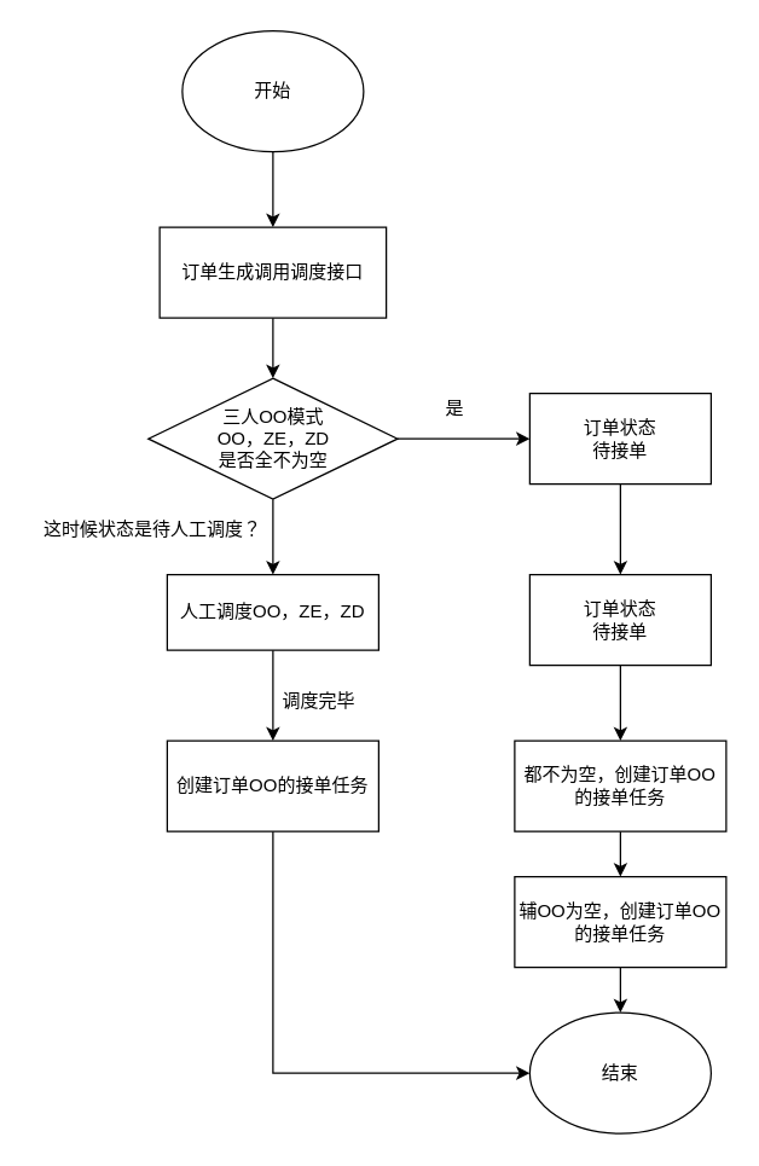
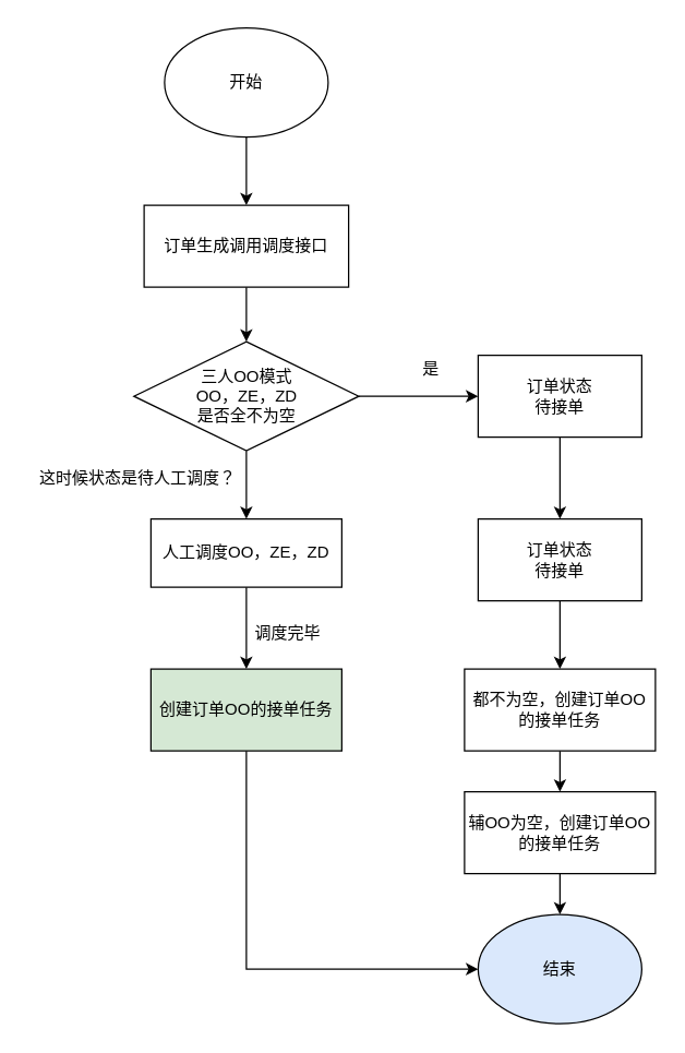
- <mxCell id="12" value="是" style="text;html=1;align=center;verticalAlign=middle;resizable=0;points=[];autosize=1;strokeColor=none;fillColor=none;" vertex="1" parent="1"><mxGeometry x="285" y="260" width="30" height="20" as="geometry" /></mxCell>
+ <mxCell id="12" value="是" style="text;html=1;align=center;verticalAlign=middle;resizable=0;points=[];autosize=1;strokeColor=none;fillColor=none;" vertex="1" parent="1"><mxGeometry x="300" y="260" width="30" height="20" as="geometry" /></mxCell>
- <mxCell id="18" value="创建订单OO的接单任务" style="rounded=0;whiteSpace=wrap;html=1;" vertex="1" parent="1"><mxGeometry x="110" y="490" width="140" height="60" as="geometry" /></mxCell>
+ <mxCell id="18" value="创建订单OO的接单任务" style="rounded=0;whiteSpace=wrap;html=1;fillColor=#d5e8d4;" vertex="1" parent="1"><mxGeometry x="110" y="490" width="140" height="60" as="geometry" /></mxCell>
- <mxCell id="11" value="结束" style="ellipse;whiteSpace=wrap;html=1;" vertex="1" parent="1"><mxGeometry x="350" y="670" width="120" height="80" as="geometry" /></mxCell>
+ <mxCell id="11" value="结束" style="ellipse;whiteSpace=wrap;html=1;fillColor=#dae8fc;" vertex="1" parent="1"><mxGeometry x="350" y="670" width="120" height="80" as="geometry" /></mxCell>
